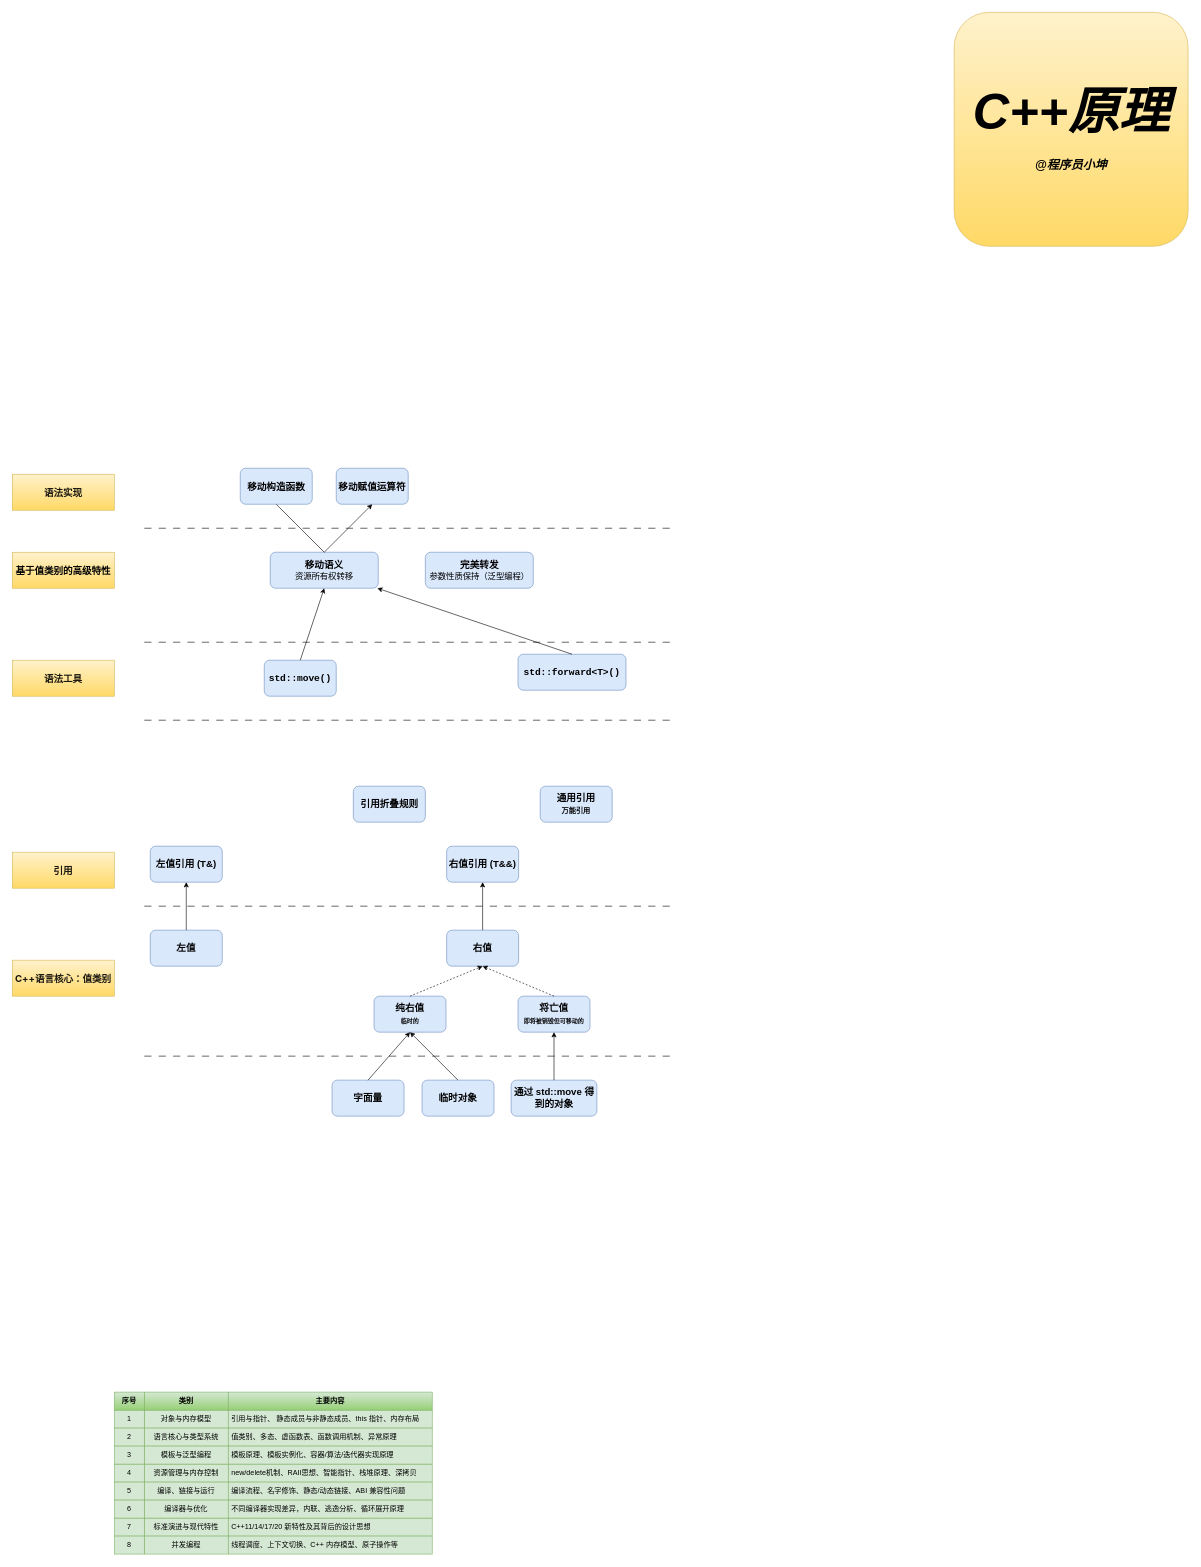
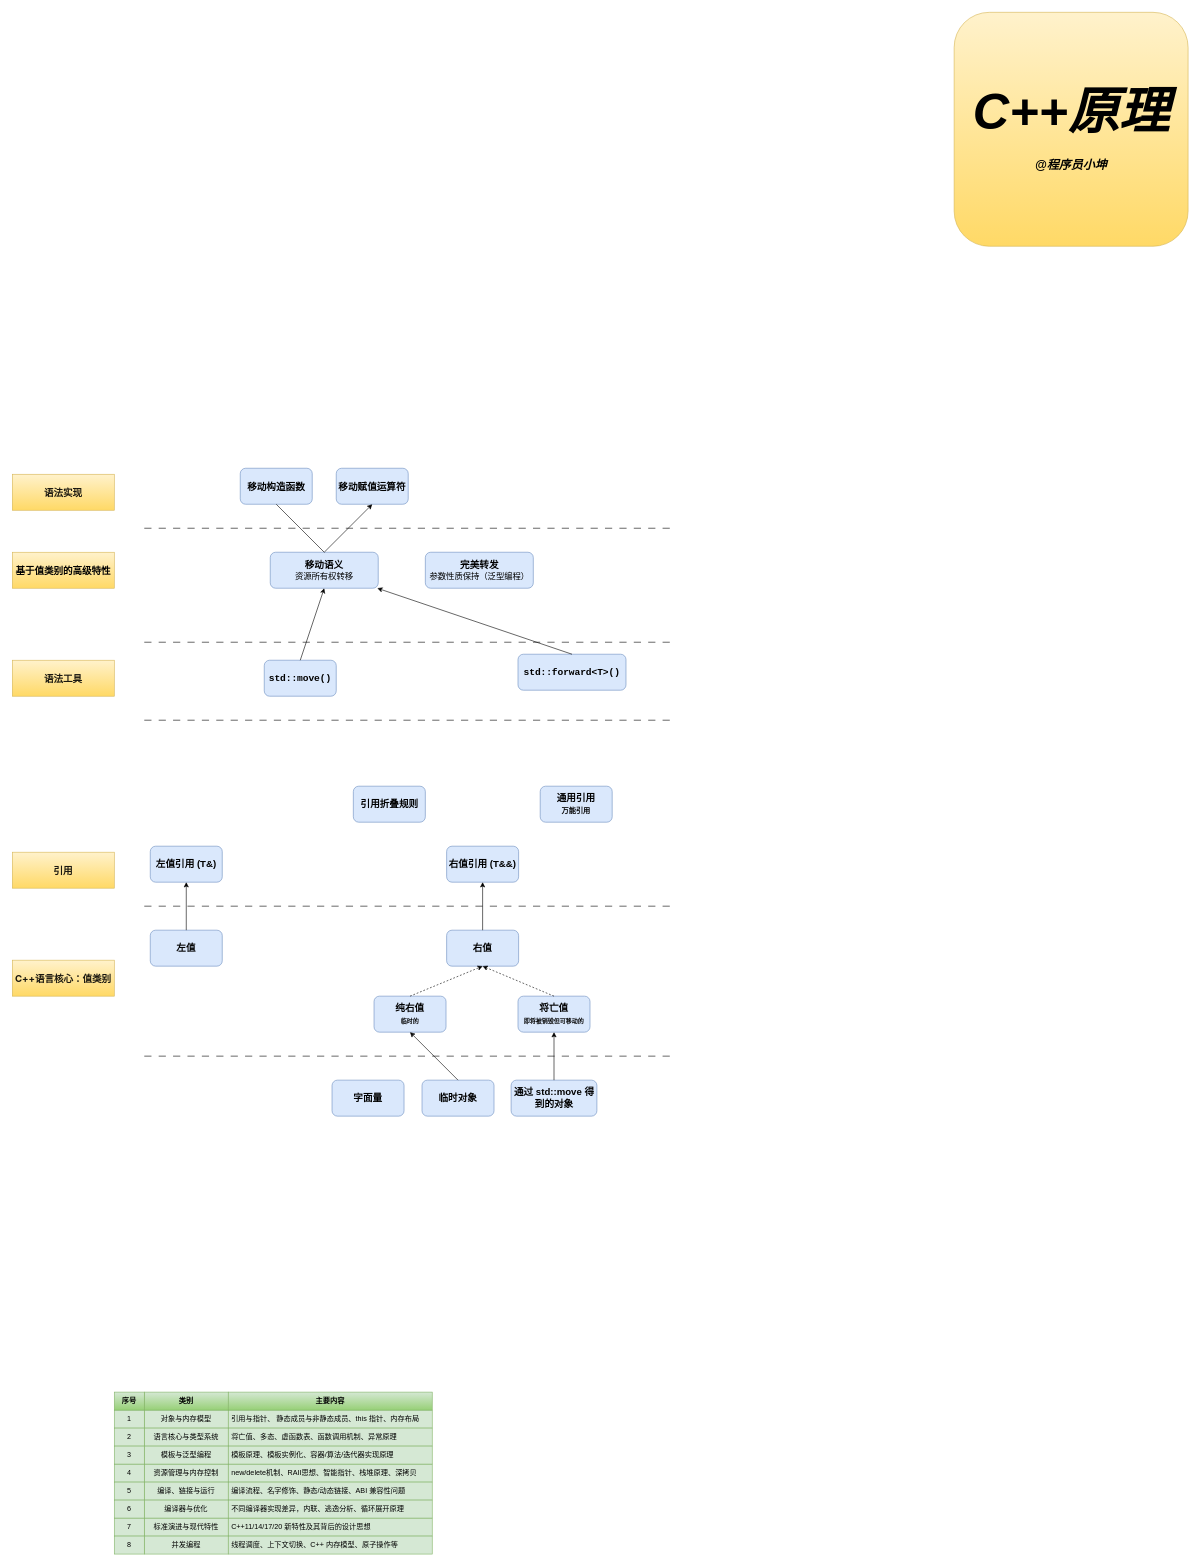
- <mxCell id="14" value="" style="endArrow=classic;html=1;rounded=0;exitX=0.5;exitY=0;exitDx=0;exitDy=0;fontSize=16;fontStyle=1;entryX=0.5;entryY=1;entryDx=0;entryDy=0;" parent="1" source="13" target="5" edge="1"><mxGeometry width="50" height="50" relative="1" as="geometry"><mxPoint x="673" y="1740" as="sourcePoint" /><mxPoint x="673" y="1830" as="targetPoint" /></mxGeometry></mxCell>
- <mxCell id="45" value="&amp;nbsp;值类别、多态、虚函数表、函数调用机制、异常原理" style="rounded=0;whiteSpace=wrap;html=1;align=left;fillColor=#d5e8d4;strokeColor=#82b366;" parent="1" vertex="1"><mxGeometry x="380" y="2380" width="340" height="30" as="geometry" /></mxCell>
+ <mxCell id="45" value="&amp;nbsp;将亡值、多态、虚函数表、函数调用机制、异常原理" style="rounded=0;whiteSpace=wrap;html=1;align=left;fillColor=#d5e8d4;strokeColor=#82b366;" parent="1" vertex="1"><mxGeometry x="380" y="2380" width="340" height="30" as="geometry" /></mxCell>
